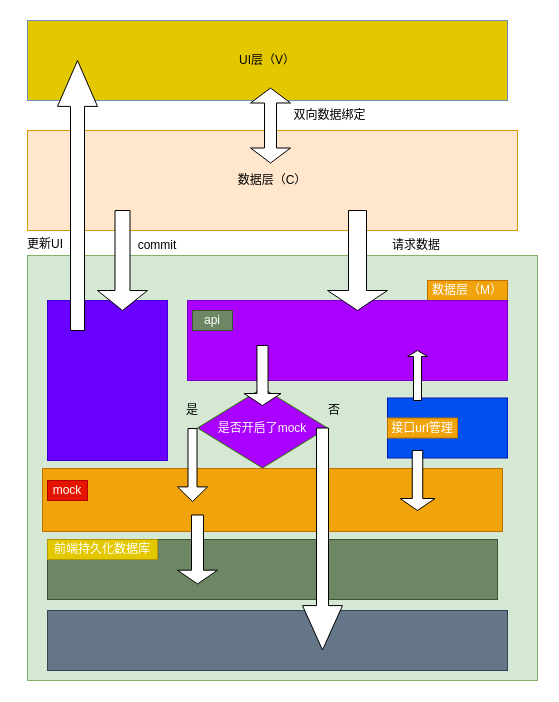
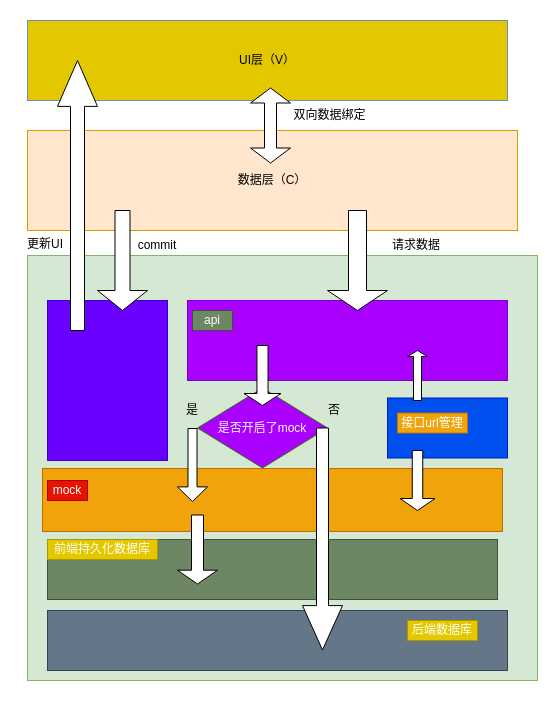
- <mxCell id="5" value="数据层（M）" style="text;html=1;strokeColor=#BD7000;fillColor=#f0a30a;align=center;verticalAlign=middle;whiteSpace=wrap;rounded=0;fontColor=#ffffff;" vertex="1" parent="1"><mxGeometry x="427" y="280" width="80" height="20" as="geometry" /></mxCell>
- <mxCell id="10" value="接口url管理" style="text;html=1;strokeColor=#BD7000;fillColor=#f0a30a;align=center;verticalAlign=middle;whiteSpace=wrap;rounded=0;fontColor=#ffffff;" vertex="1" parent="1"><mxGeometry x="387" y="417.5" width="70" height="20" as="geometry" /></mxCell>
+ <mxCell id="10" value="接口url管理" style="text;html=1;strokeColor=#BD7000;fillColor=#f0a30a;align=center;verticalAlign=middle;whiteSpace=wrap;rounded=0;fontColor=#ffffff;" vertex="1" parent="1"><mxGeometry x="397" y="412.5" width="70" height="20" as="geometry" /></mxCell>
+ <mxCell id="14" value="后端数据库" style="text;html=1;strokeColor=#B09500;fillColor=#e3c800;align=center;verticalAlign=middle;whiteSpace=wrap;rounded=0;fontColor=#ffffff;" vertex="1" parent="1"><mxGeometry x="407" y="620" width="70" height="20" as="geometry" /></mxCell>
